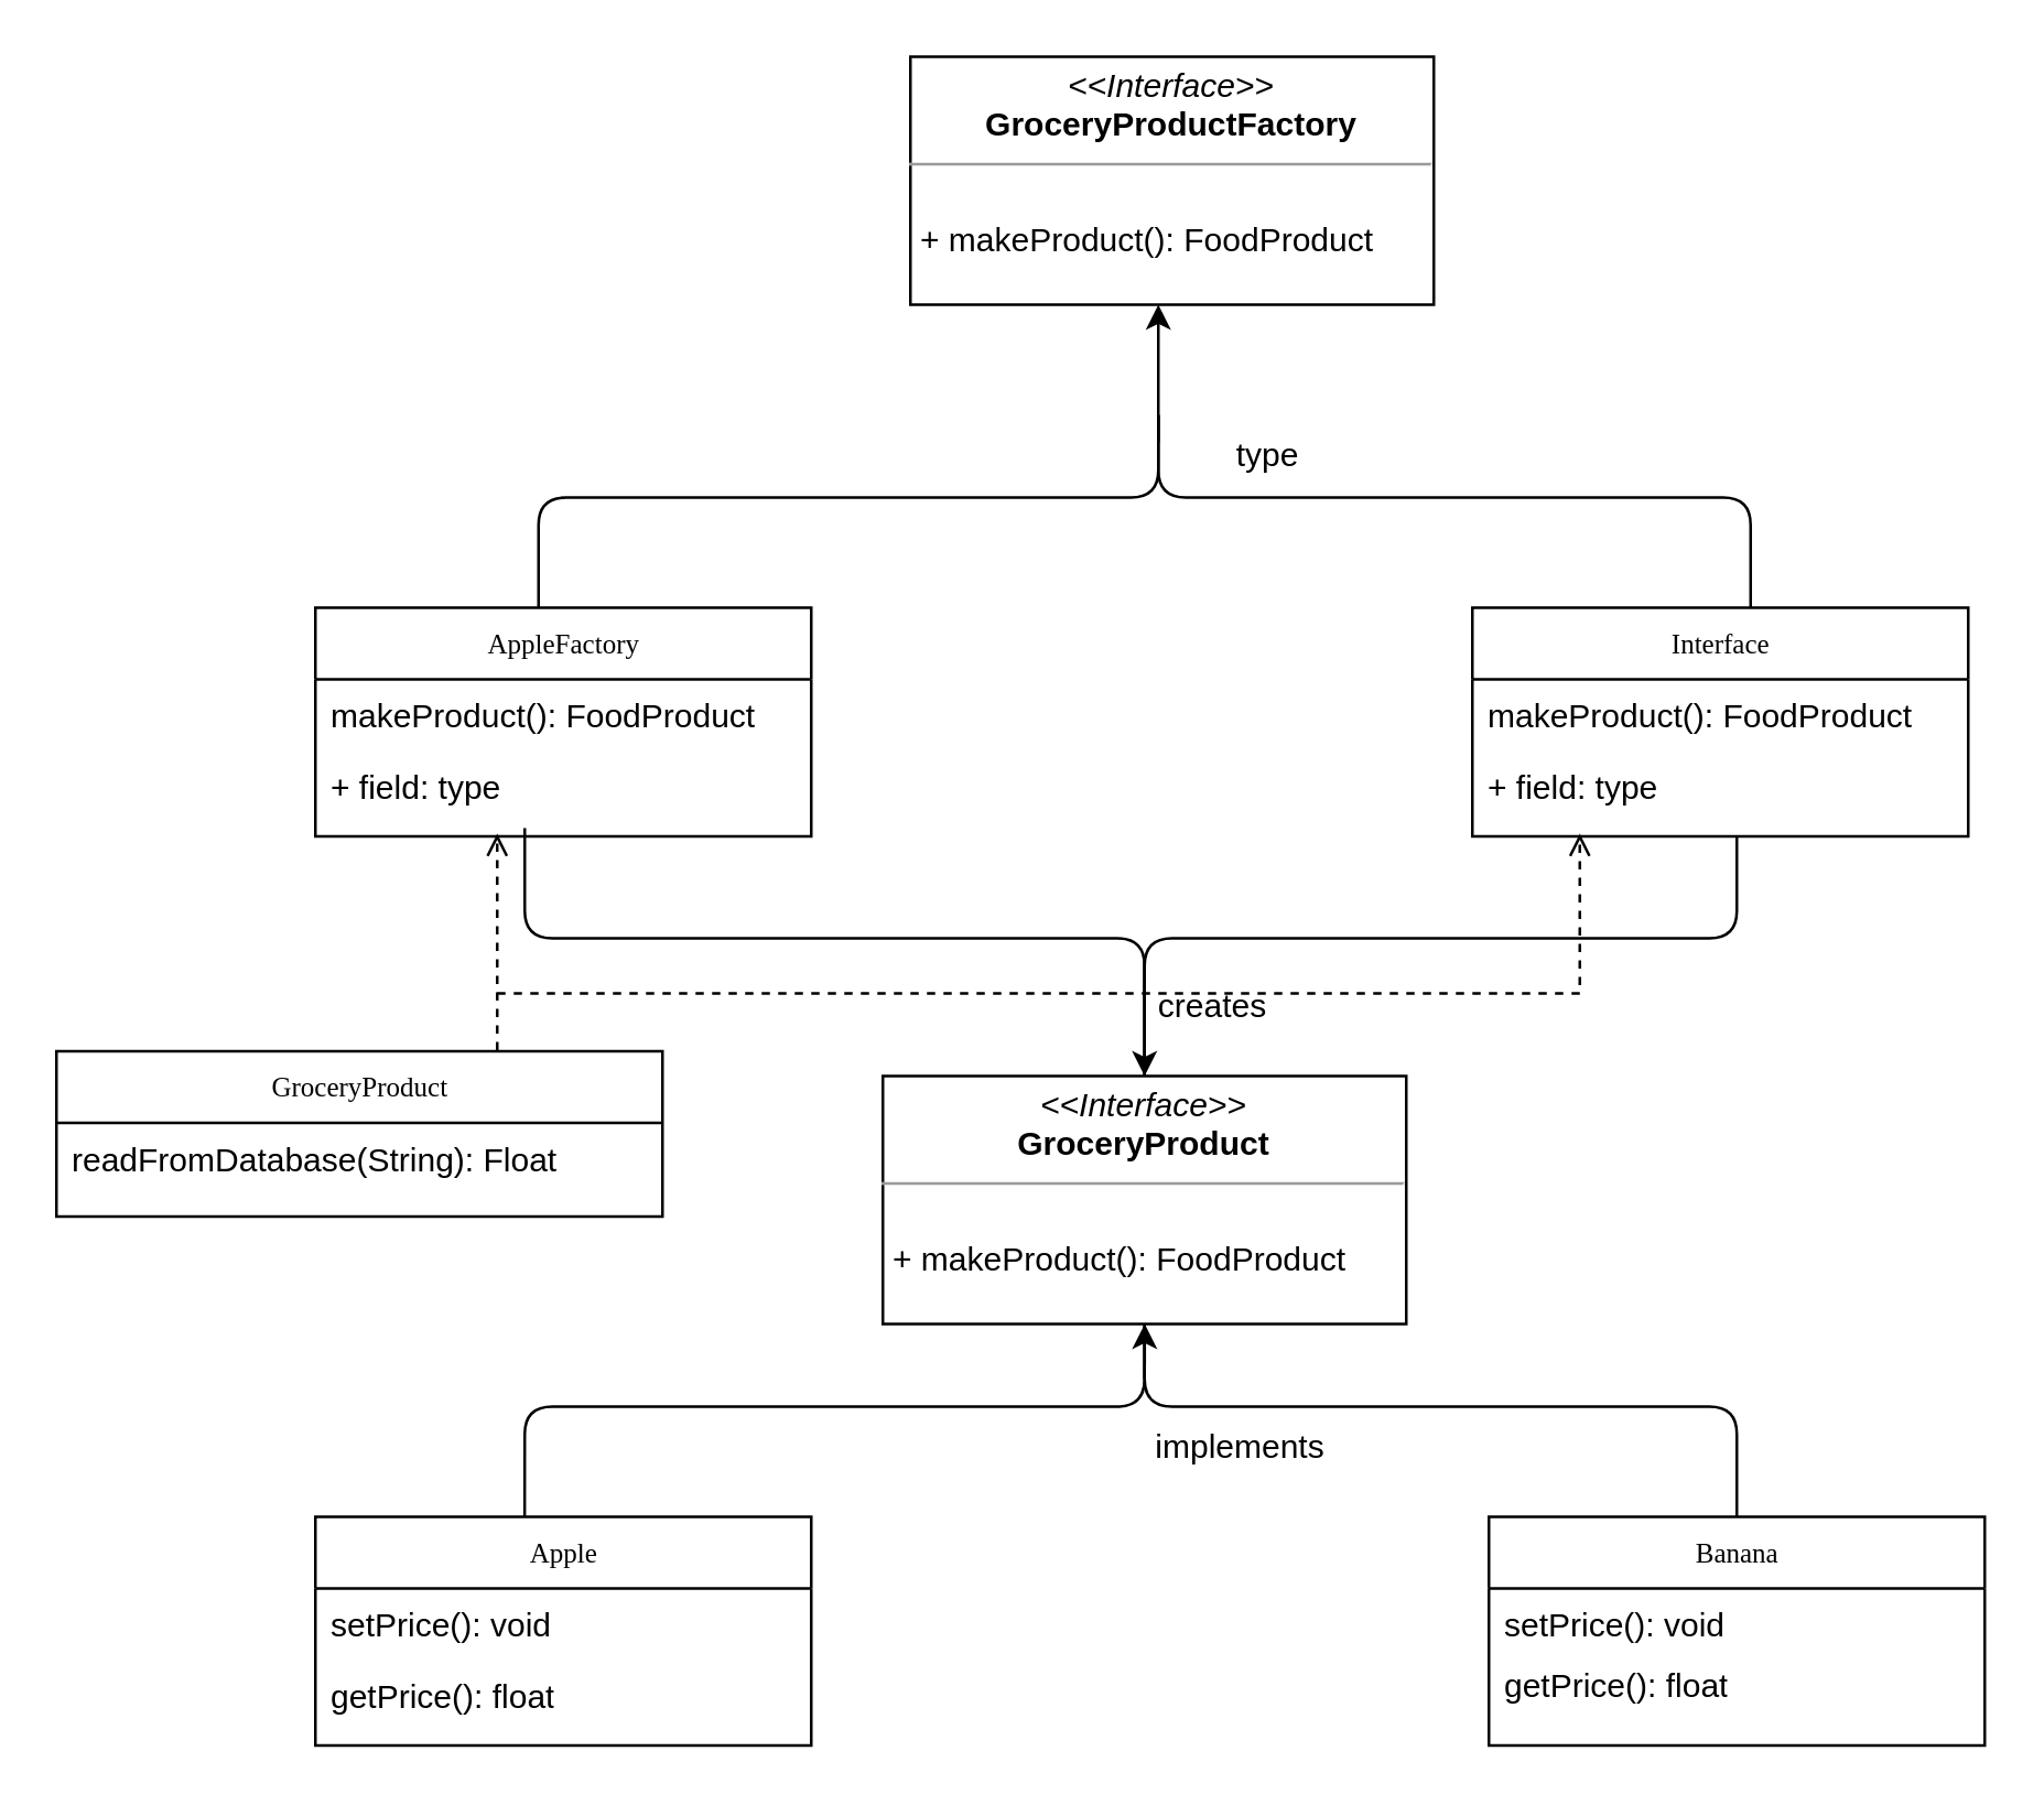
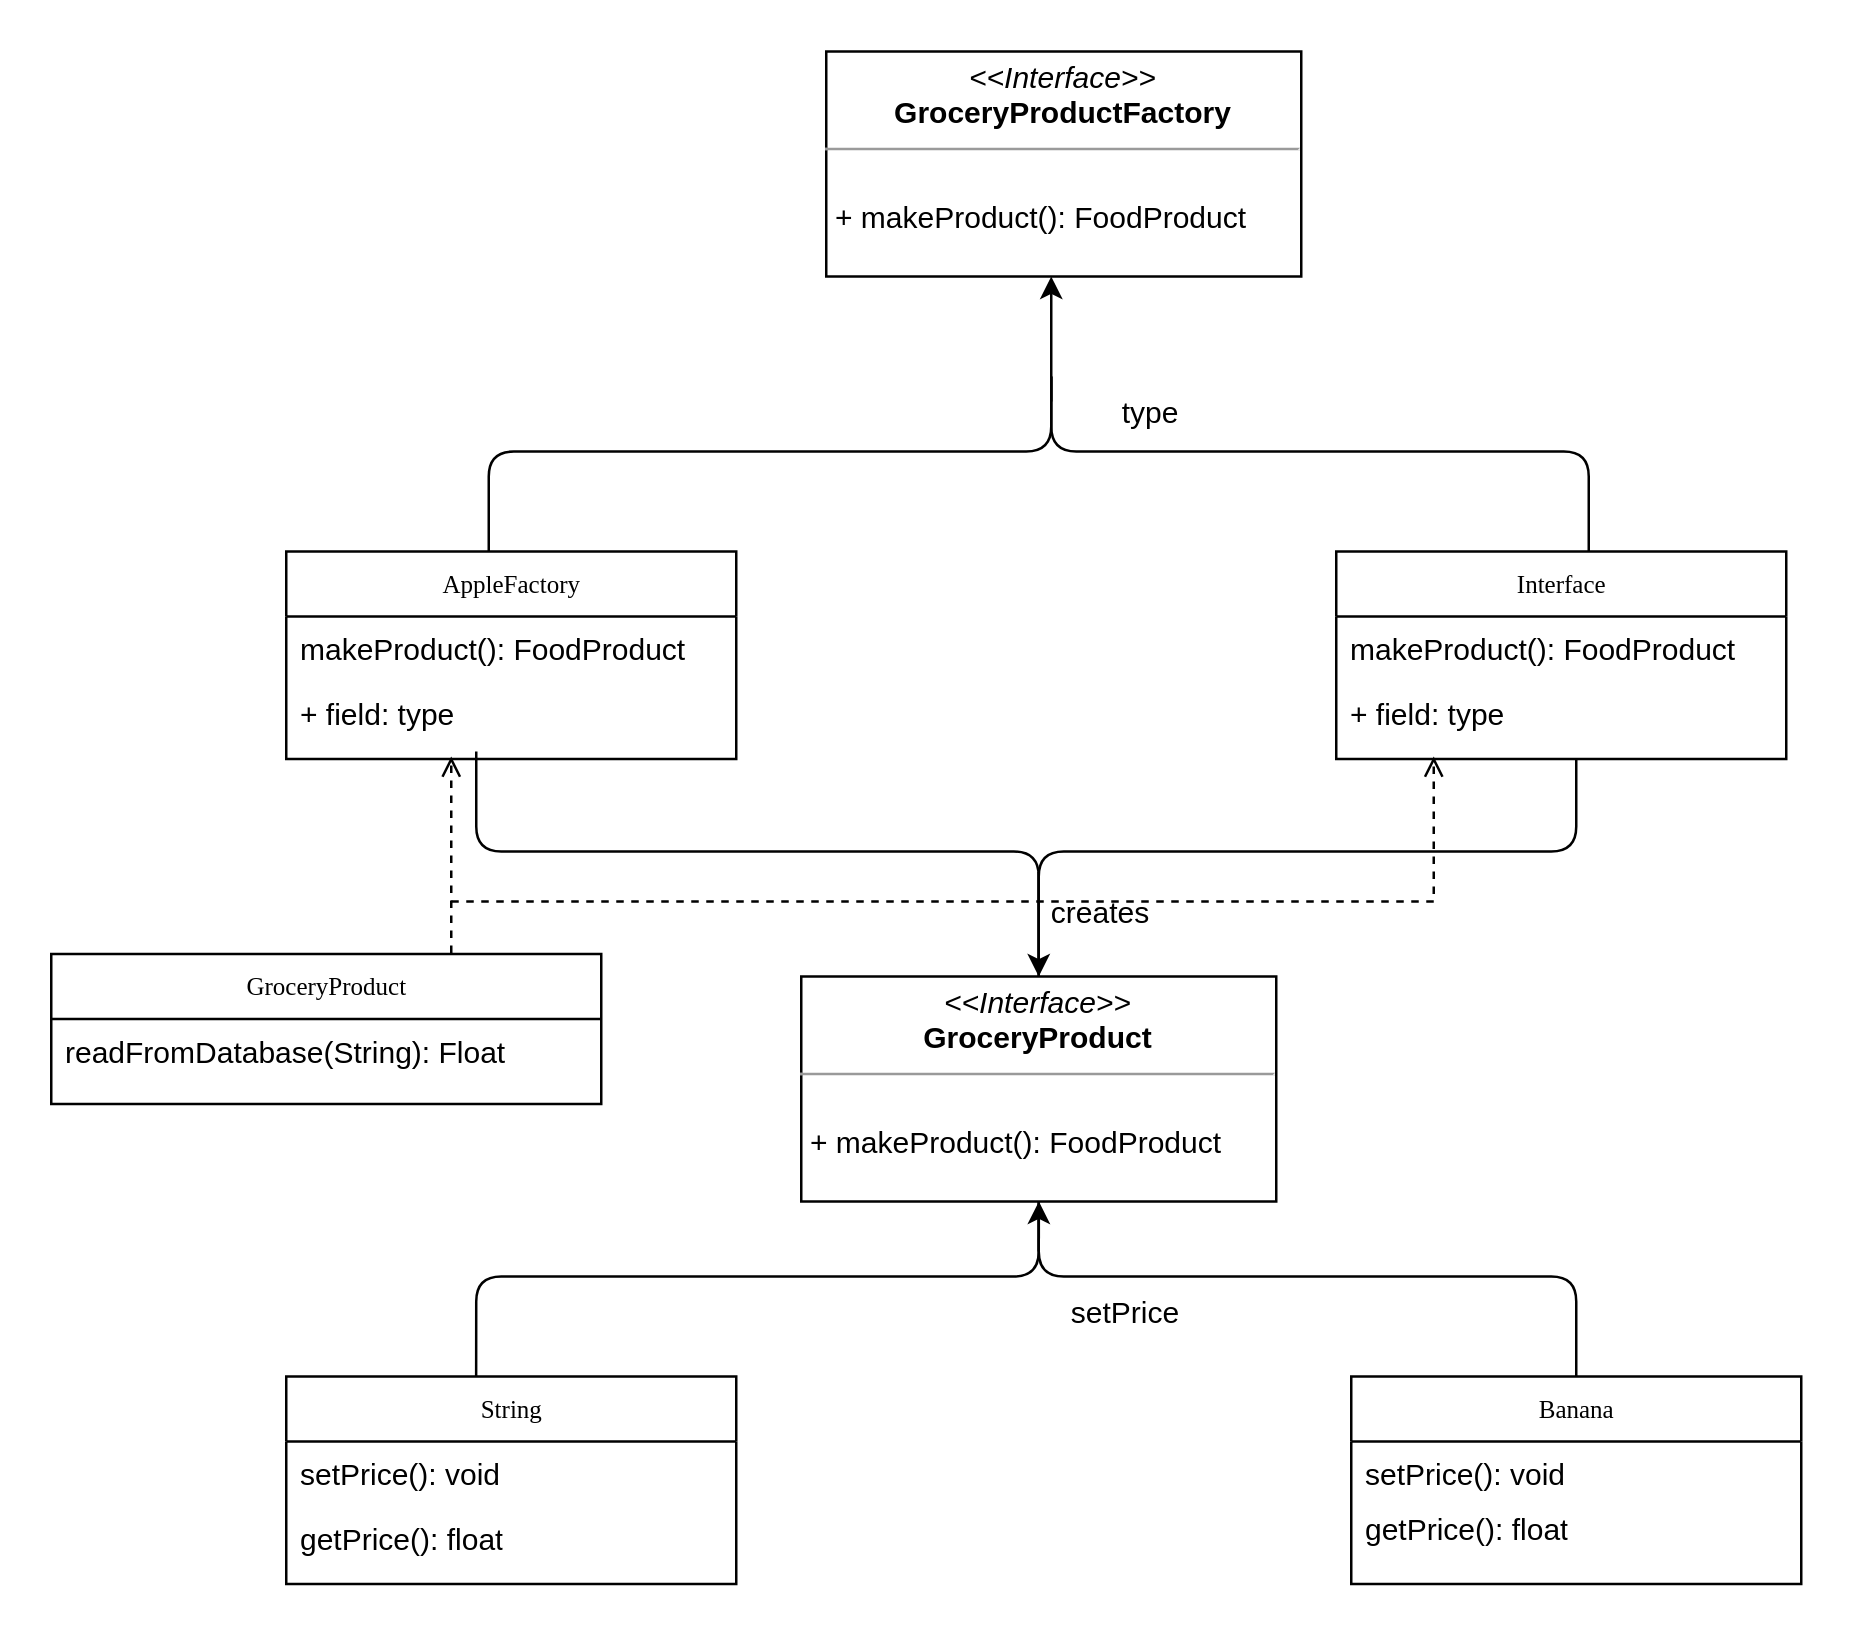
- <mxCell id="22" value="implements" style="text;html=1;strokeColor=none;fillColor=none;align=center;verticalAlign=middle;whiteSpace=wrap;rounded=0;" parent="1" vertex="1"><mxGeometry x="420" y="510" width="60" height="30" as="geometry" /></mxCell>
+ <mxCell id="22" value="setPrice" style="text;html=1;strokeColor=none;fillColor=none;align=center;verticalAlign=middle;whiteSpace=wrap;rounded=0;" parent="1" vertex="1"><mxGeometry x="420" y="510" width="60" height="30" as="geometry" /></mxCell>
- <mxCell id="10" value="Apple" style="swimlane;html=1;fontStyle=0;childLayout=stackLayout;horizontal=1;startSize=26;fillColor=none;horizontalStack=0;resizeParent=1;resizeLast=0;collapsible=1;marginBottom=0;swimlaneFillColor=#ffffff;rounded=0;shadow=0;comic=0;labelBackgroundColor=none;strokeWidth=1;fontFamily=Verdana;fontSize=10;align=center;" parent="1" vertex="1"><mxGeometry x="114" y="550" width="180" height="83" as="geometry" /></mxCell>
+ <mxCell id="10" value="String" style="swimlane;html=1;fontStyle=0;childLayout=stackLayout;horizontal=1;startSize=26;fillColor=none;horizontalStack=0;resizeParent=1;resizeLast=0;collapsible=1;marginBottom=0;swimlaneFillColor=#ffffff;rounded=0;shadow=0;comic=0;labelBackgroundColor=none;strokeWidth=1;fontFamily=Verdana;fontSize=10;align=center;" parent="1" vertex="1"><mxGeometry x="114" y="550" width="180" height="83" as="geometry" /></mxCell>
